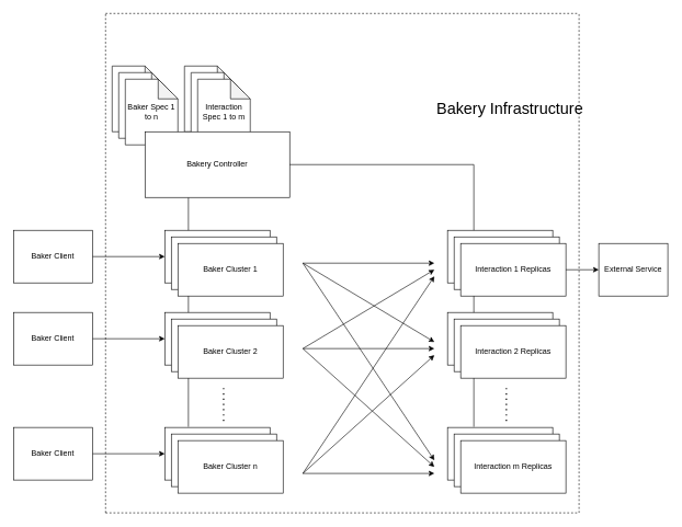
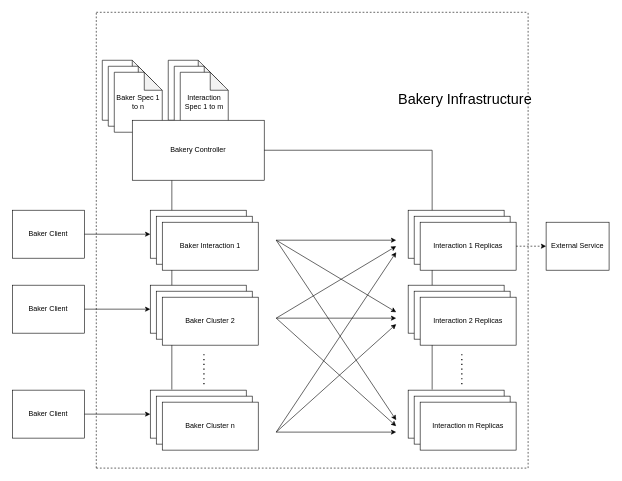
- <mxCell id="22" value="Baker Cluster 1" style="whiteSpace=wrap;html=1;" vertex="1" parent="19"><mxGeometry x="20" y="20" width="160" height="80" as="geometry" /></mxCell>
+ <mxCell id="22" value="Baker Interaction 1" style="whiteSpace=wrap;html=1;" vertex="1" parent="19"><mxGeometry x="20" y="20" width="160" height="80" as="geometry" /></mxCell>
- <mxCell id="61" style="edgeStyle=orthogonalEdgeStyle;rounded=0;orthogonalLoop=1;jettySize=auto;html=1;exitX=1;exitY=0.5;exitDx=0;exitDy=0;entryX=0;entryY=0.5;entryDx=0;entryDy=0;" edge="1" parent="1" source="8" target="60"><mxGeometry relative="1" as="geometry" /></mxCell>
+ <mxCell id="61" style="edgeStyle=orthogonalEdgeStyle;rounded=0;orthogonalLoop=1;jettySize=auto;html=1;exitX=1;exitY=0.5;exitDx=0;exitDy=0;entryX=0;entryY=0.5;entryDx=0;entryDy=0;dashed=1;" edge="1" parent="1" source="8" target="60"><mxGeometry relative="1" as="geometry" /></mxCell>
